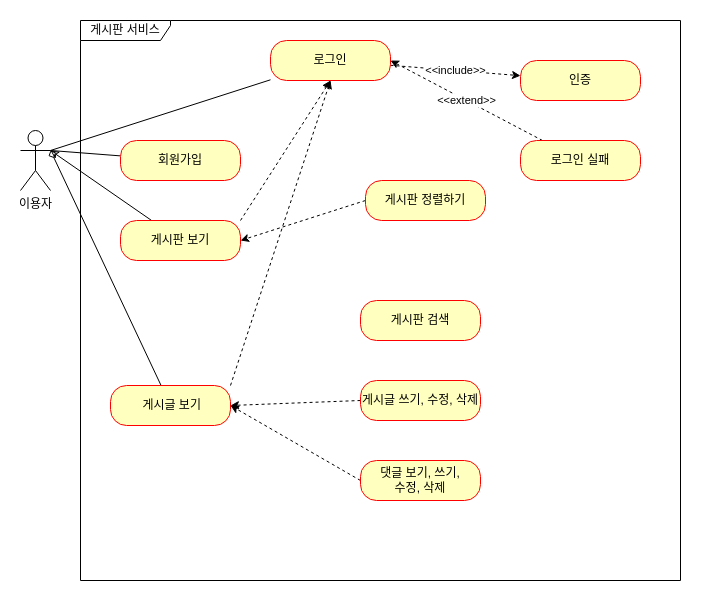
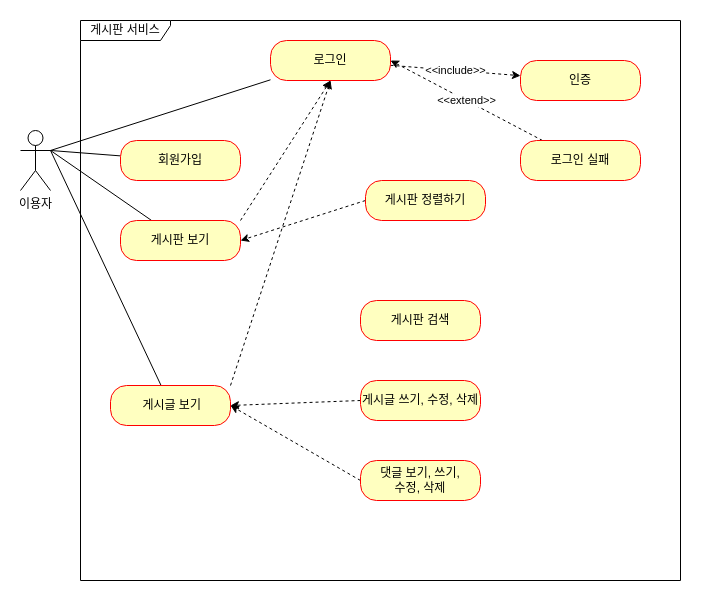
- <mxCell id="6" style="edgeStyle=none;rounded=0;orthogonalLoop=1;jettySize=auto;html=1;entryX=1;entryY=0.333;entryDx=0;entryDy=0;entryPerimeter=0;endArrow=classic;endFill=0;" edge="1" parent="1" source="8" target="2"><mxGeometry relative="1" as="geometry" /></mxCell>
+ <mxCell id="6" style="edgeStyle=none;rounded=0;orthogonalLoop=1;jettySize=auto;html=1;entryX=1;entryY=0.333;entryDx=0;entryDy=0;entryPerimeter=0;endArrow=none;endFill=0;" edge="1" parent="1" source="8" target="2"><mxGeometry relative="1" as="geometry" /></mxCell>
- <mxCell id="9" style="edgeStyle=none;rounded=0;orthogonalLoop=1;jettySize=auto;html=1;entryX=1;entryY=0.333;entryDx=0;entryDy=0;entryPerimeter=0;endArrow=diamond;endFill=0;" edge="1" parent="1" source="11" target="2"><mxGeometry relative="1" as="geometry" /></mxCell>
+ <mxCell id="9" style="edgeStyle=none;rounded=0;orthogonalLoop=1;jettySize=auto;html=1;entryX=1;entryY=0.333;entryDx=0;entryDy=0;entryPerimeter=0;endArrow=none;endFill=0;" edge="1" parent="1" source="11" target="2"><mxGeometry relative="1" as="geometry" /></mxCell>
